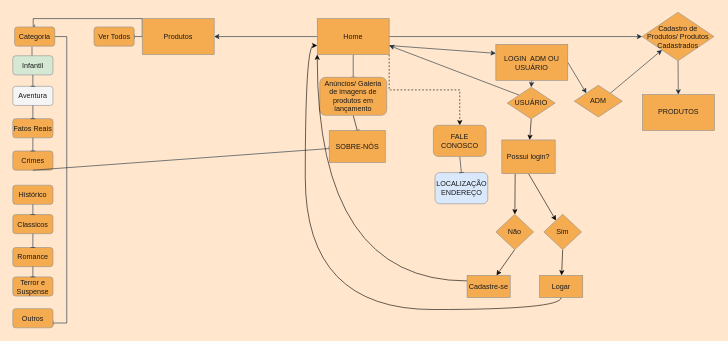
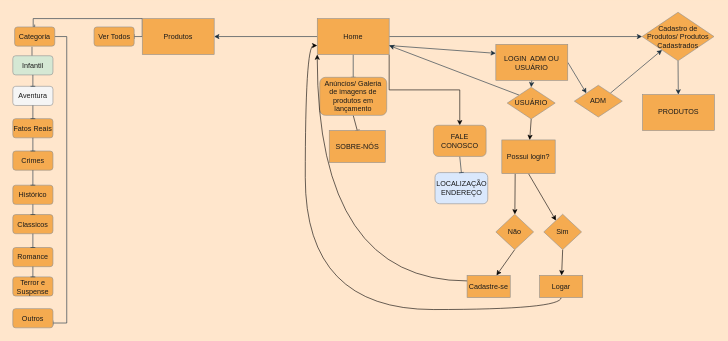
- <mxCell id="6" style="edgeStyle=orthogonalEdgeStyle;rounded=0;orthogonalLoop=1;jettySize=auto;html=1;exitX=1;exitY=1;exitDx=0;exitDy=0;dashed=1;" edge="1" parent="1" source="7" target="50"><mxGeometry relative="1" as="geometry" /></mxCell>
+ <mxCell id="6" style="edgeStyle=orthogonalEdgeStyle;rounded=0;orthogonalLoop=1;jettySize=auto;html=1;exitX=1;exitY=1;exitDx=0;exitDy=0;" edge="1" parent="1" source="7" target="50"><mxGeometry relative="1" as="geometry" /></mxCell>
- <mxCell id="28" style="edgeStyle=none;rounded=0;orthogonalLoop=1;jettySize=auto;html=1;exitX=0.5;exitY=1;exitDx=0;exitDy=0;endArrow=baseDash;endFill=0;labelBackgroundColor=none;strokeColor=#182E3E;fontColor=default;" parent="20" source="25" target="48" edge="1"><mxGeometry relative="1" as="geometry" /></mxCell>
+ <mxCell id="28" style="edgeStyle=none;rounded=0;orthogonalLoop=1;jettySize=auto;html=1;exitX=0.5;exitY=1;exitDx=0;exitDy=0;entryX=0.5;entryY=0;entryDx=0;entryDy=0;endArrow=baseDash;endFill=0;labelBackgroundColor=none;strokeColor=#182E3E;fontColor=default;" parent="20" source="25" target="27" edge="1"><mxGeometry relative="1" as="geometry" /></mxCell>
